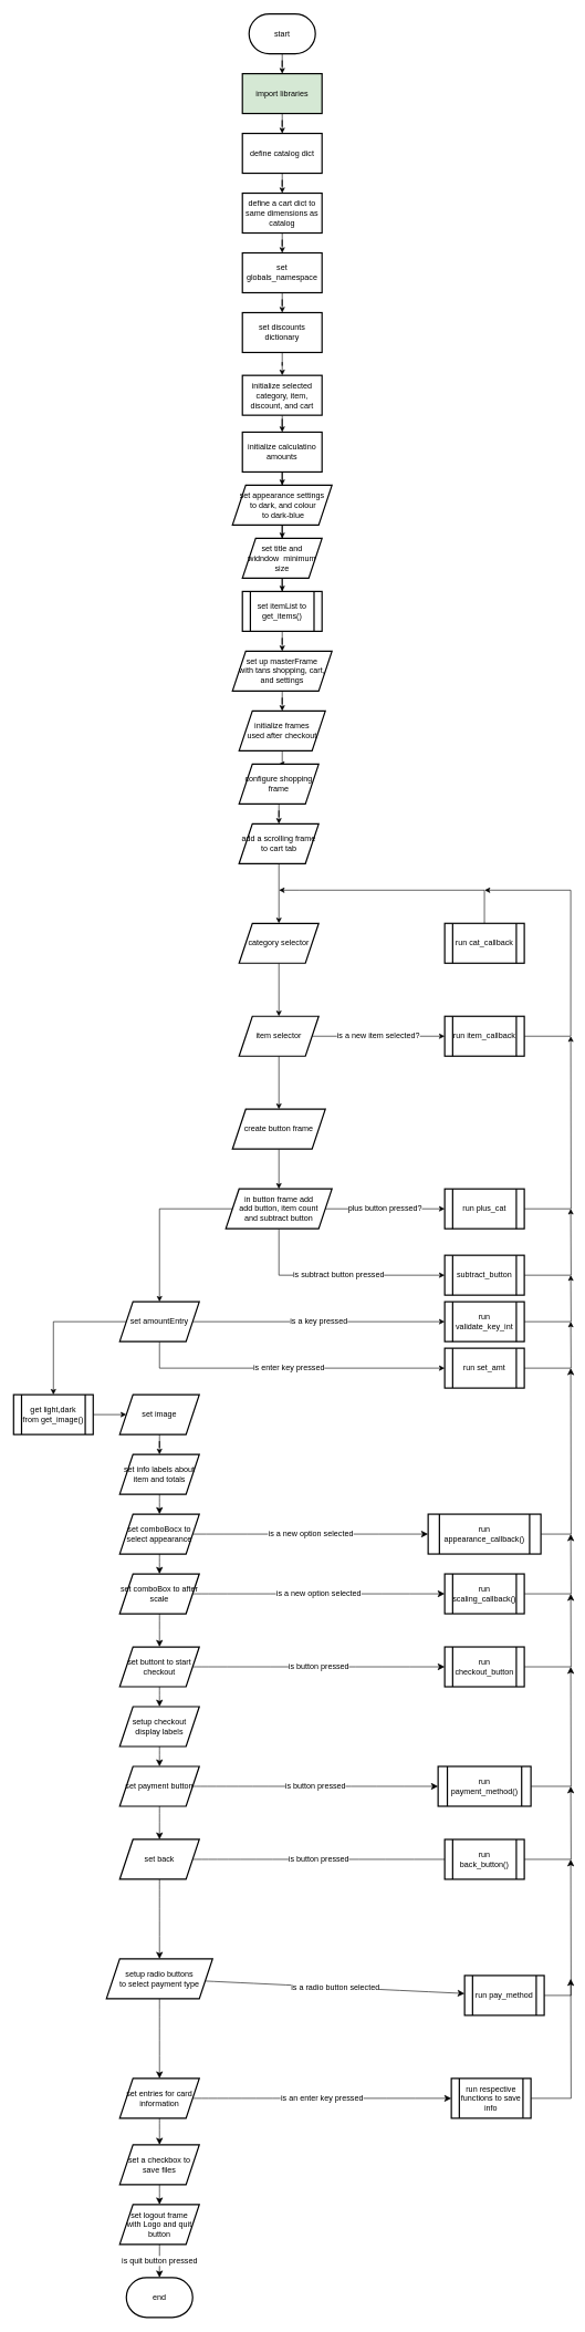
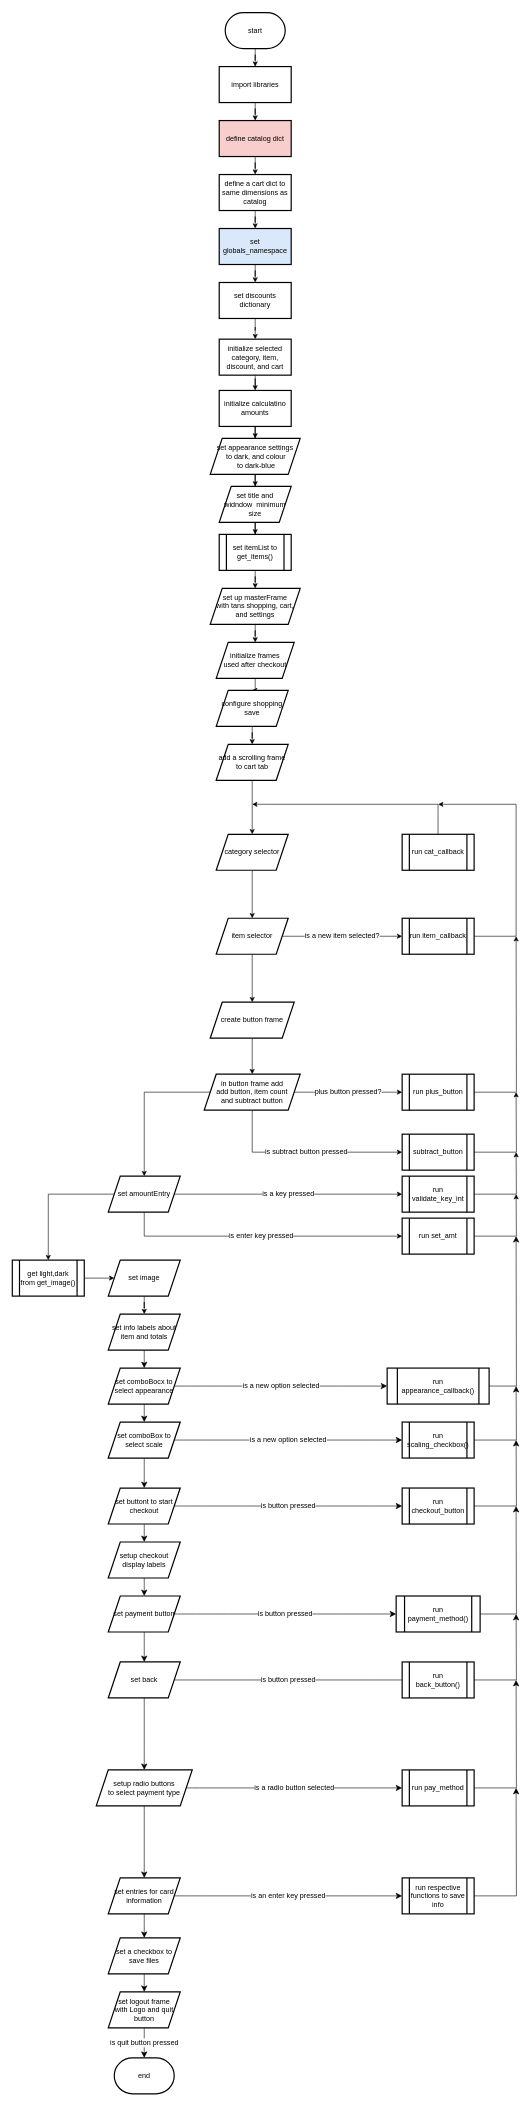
- <mxCell id="6" value="import libraries" style="whiteSpace=wrap;html=1;strokeWidth=2;fillColor=#d5e8d4;" parent="1" vertex="1"><mxGeometry x="365" y="110" width="120" height="60" as="geometry" /></mxCell>
+ <mxCell id="6" value="import libraries" style="whiteSpace=wrap;html=1;strokeWidth=2;" parent="1" vertex="1"><mxGeometry x="365" y="110" width="120" height="60" as="geometry" /></mxCell>
- <mxCell id="8" value="define catalog dict" style="whiteSpace=wrap;html=1;strokeWidth=2;" parent="1" vertex="1"><mxGeometry x="365" y="200" width="120" height="60" as="geometry" /></mxCell>
+ <mxCell id="8" value="define catalog dict" style="whiteSpace=wrap;html=1;strokeWidth=2;fillColor=#f8cecc;" parent="1" vertex="1"><mxGeometry x="365" y="200" width="120" height="60" as="geometry" /></mxCell>
- <mxCell id="12" value="set globals_namespace" style="whiteSpace=wrap;html=1;strokeWidth=2;" parent="1" vertex="1"><mxGeometry x="365" y="380" width="120" height="60" as="geometry" /></mxCell>
+ <mxCell id="12" value="set globals_namespace" style="whiteSpace=wrap;html=1;strokeWidth=2;fillColor=#dae8fc;" parent="1" vertex="1"><mxGeometry x="365" y="380" width="120" height="60" as="geometry" /></mxCell>
- <mxCell id="30" value="configure shopping frame" style="shape=parallelogram;perimeter=parallelogramPerimeter;whiteSpace=wrap;html=1;fixedSize=1;strokeWidth=2;" parent="1" vertex="1"><mxGeometry x="360" y="1150" width="120" height="60" as="geometry" /></mxCell>
+ <mxCell id="30" value="configure shopping save" style="shape=parallelogram;perimeter=parallelogramPerimeter;whiteSpace=wrap;html=1;fixedSize=1;strokeWidth=2;" parent="1" vertex="1"><mxGeometry x="360" y="1150" width="120" height="60" as="geometry" /></mxCell>
- <mxCell id="49" value="run plus_cat" style="shape=process;whiteSpace=wrap;html=1;backgroundOutline=1;strokeWidth=2;" parent="1" vertex="1"><mxGeometry x="670" y="1790" width="120" height="60" as="geometry" /></mxCell>
+ <mxCell id="49" value="run plus_button" style="shape=process;whiteSpace=wrap;html=1;backgroundOutline=1;strokeWidth=2;" parent="1" vertex="1"><mxGeometry x="670" y="1790" width="120" height="60" as="geometry" /></mxCell>
- <mxCell id="73" value="set comboBox to after scale" style="shape=parallelogram;perimeter=parallelogramPerimeter;whiteSpace=wrap;html=1;fixedSize=1;strokeWidth=2;" vertex="1" parent="1"><mxGeometry x="180" y="2370" width="120" height="60" as="geometry" /></mxCell>
+ <mxCell id="73" value="set comboBox to select scale" style="shape=parallelogram;perimeter=parallelogramPerimeter;whiteSpace=wrap;html=1;fixedSize=1;strokeWidth=2;" vertex="1" parent="1"><mxGeometry x="180" y="2370" width="120" height="60" as="geometry" /></mxCell>
- <mxCell id="75" value="run scaling_callback()" style="shape=process;whiteSpace=wrap;html=1;backgroundOutline=1;strokeWidth=2;" vertex="1" parent="1"><mxGeometry x="670" y="2370" width="120" height="60" as="geometry" /></mxCell>
+ <mxCell id="75" value="run scaling_checkbox()" style="shape=process;whiteSpace=wrap;html=1;backgroundOutline=1;strokeWidth=2;" vertex="1" parent="1"><mxGeometry x="670" y="2370" width="120" height="60" as="geometry" /></mxCell>
- <mxCell id="97" value="run pay_method" style="shape=process;whiteSpace=wrap;html=1;backgroundOutline=1;strokeWidth=2;" vertex="1" parent="1"><mxGeometry x="700" y="2975" width="120" height="60" as="geometry" /></mxCell>
+ <mxCell id="97" value="run pay_method" style="shape=process;whiteSpace=wrap;html=1;backgroundOutline=1;strokeWidth=2;" vertex="1" parent="1"><mxGeometry x="670" y="2950" width="120" height="60" as="geometry" /></mxCell>
- <mxCell id="102" value="run respective functions to save info" style="shape=process;whiteSpace=wrap;html=1;backgroundOutline=1;strokeWidth=2;" vertex="1" parent="1"><mxGeometry x="680" y="3130" width="120" height="60" as="geometry" /></mxCell>
+ <mxCell id="102" value="run respective functions to save info" style="shape=process;whiteSpace=wrap;html=1;backgroundOutline=1;strokeWidth=2;" vertex="1" parent="1"><mxGeometry x="670" y="3130" width="120" height="60" as="geometry" /></mxCell>
